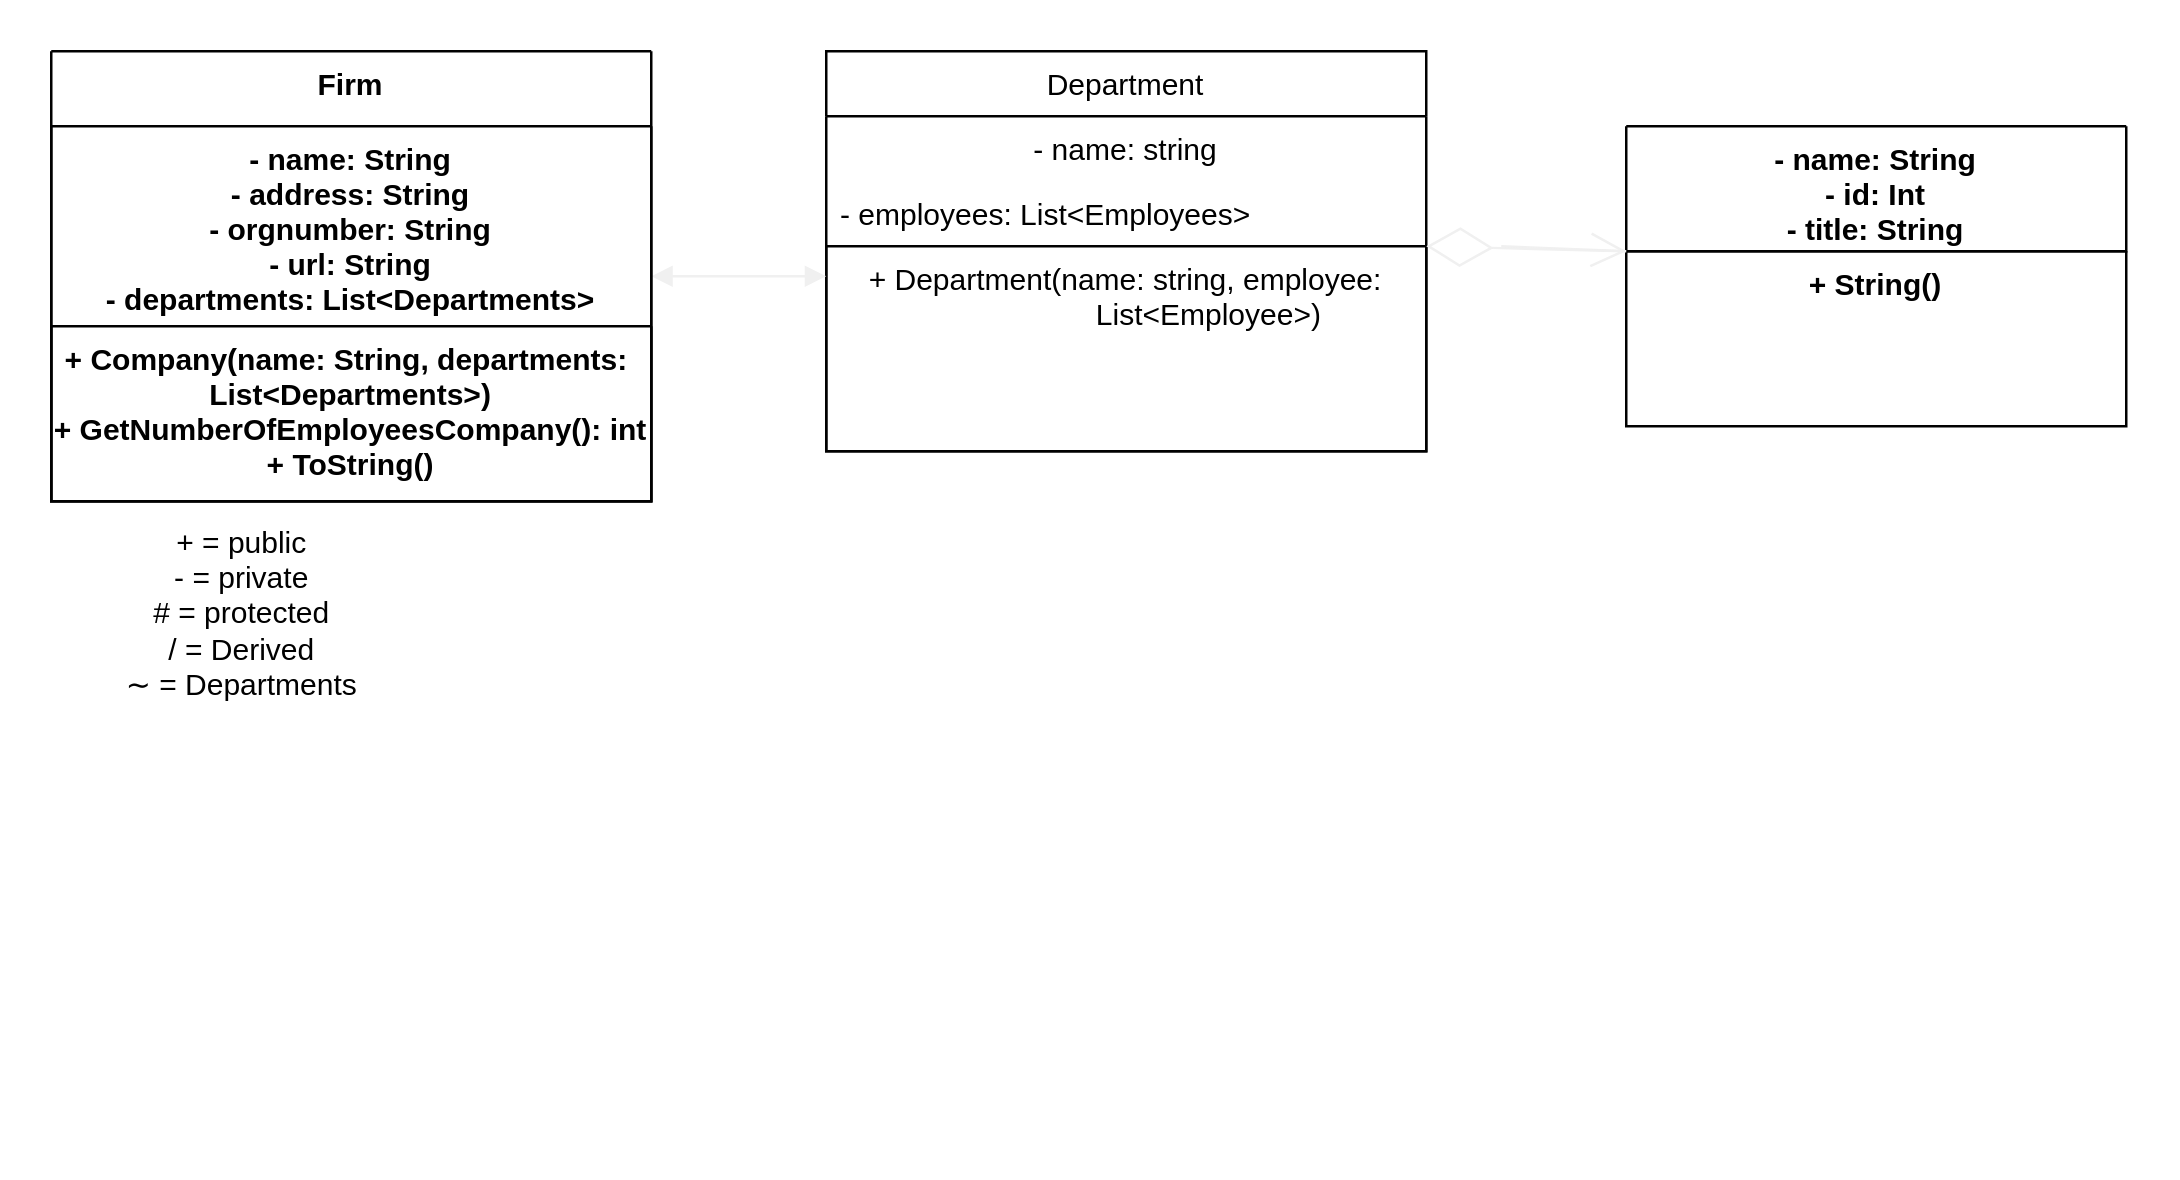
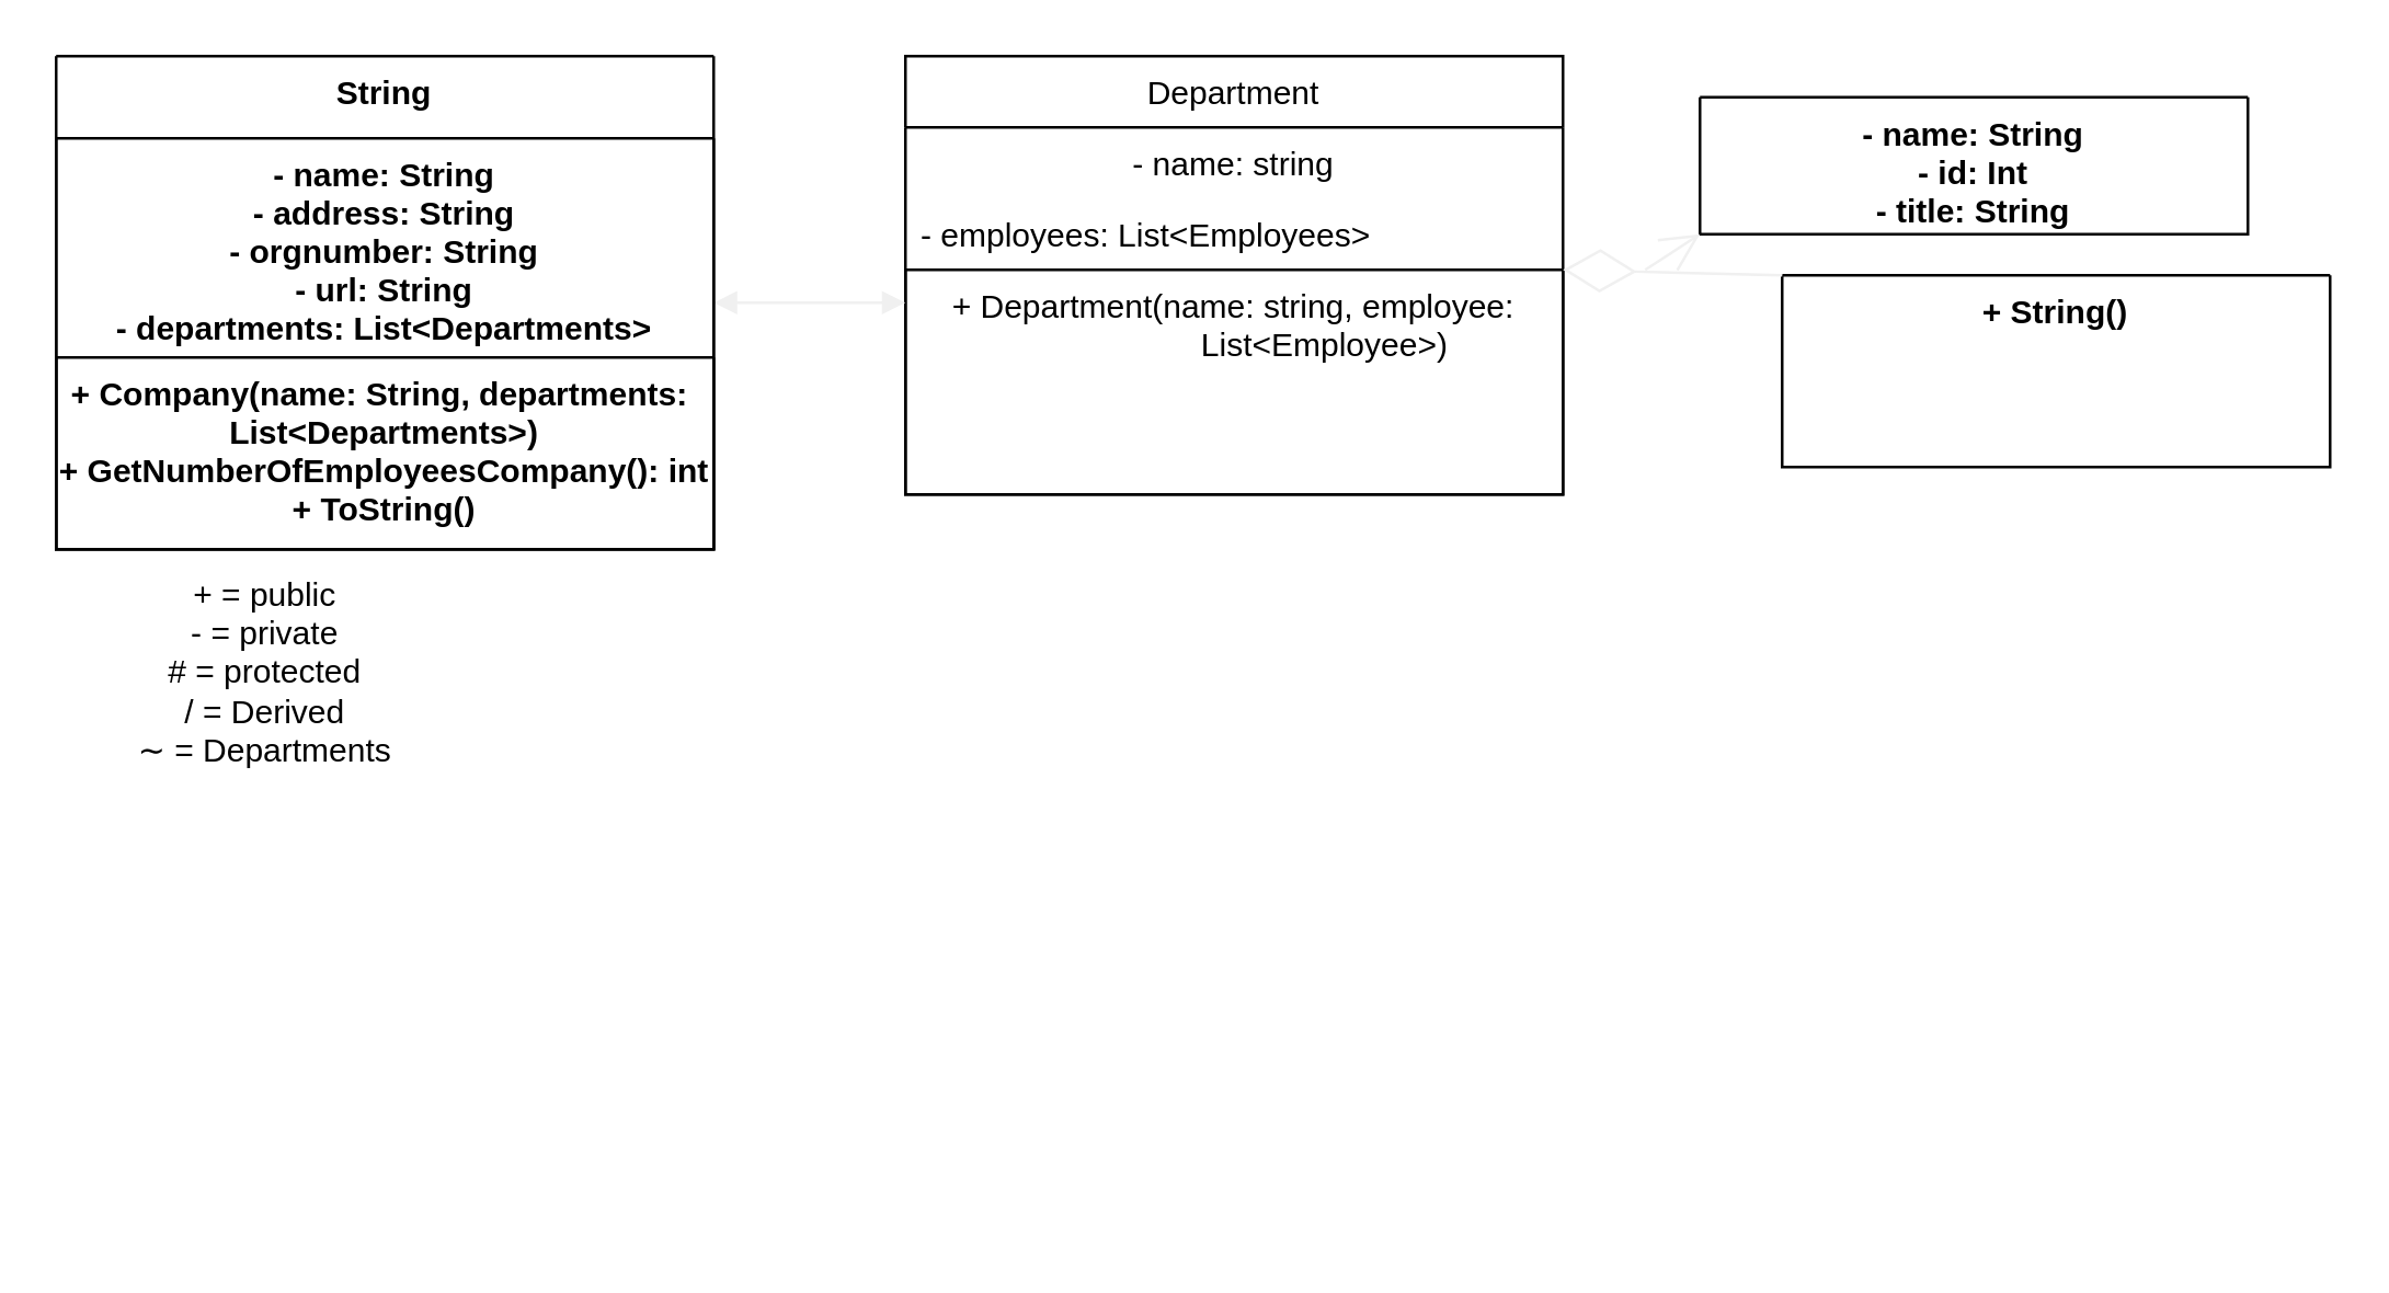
- <mxCell id="8" value="Firm" style="swimlane;startSize=0;align=center;verticalAlign=top;" parent="1" vertex="1"><mxGeometry x="20" y="20" width="240" height="180" as="geometry" /></mxCell>
+ <mxCell id="8" value="String" style="swimlane;startSize=0;align=center;verticalAlign=top;" parent="1" vertex="1"><mxGeometry x="20" y="20" width="240" height="180" as="geometry" /></mxCell>
- <mxCell id="11" value="- name: String&#10;- id: Int&#10;- title: String" style="swimlane;startSize=0;align=center;verticalAlign=top;" parent="1" vertex="1"><mxGeometry x="650" y="50" width="200" height="50" as="geometry" /></mxCell>
+ <mxCell id="11" value="- name: String&#10;- id: Int&#10;- title: String" style="swimlane;startSize=0;align=center;verticalAlign=top;" parent="1" vertex="1"><mxGeometry x="620" y="35" width="200" height="50" as="geometry" /></mxCell>
